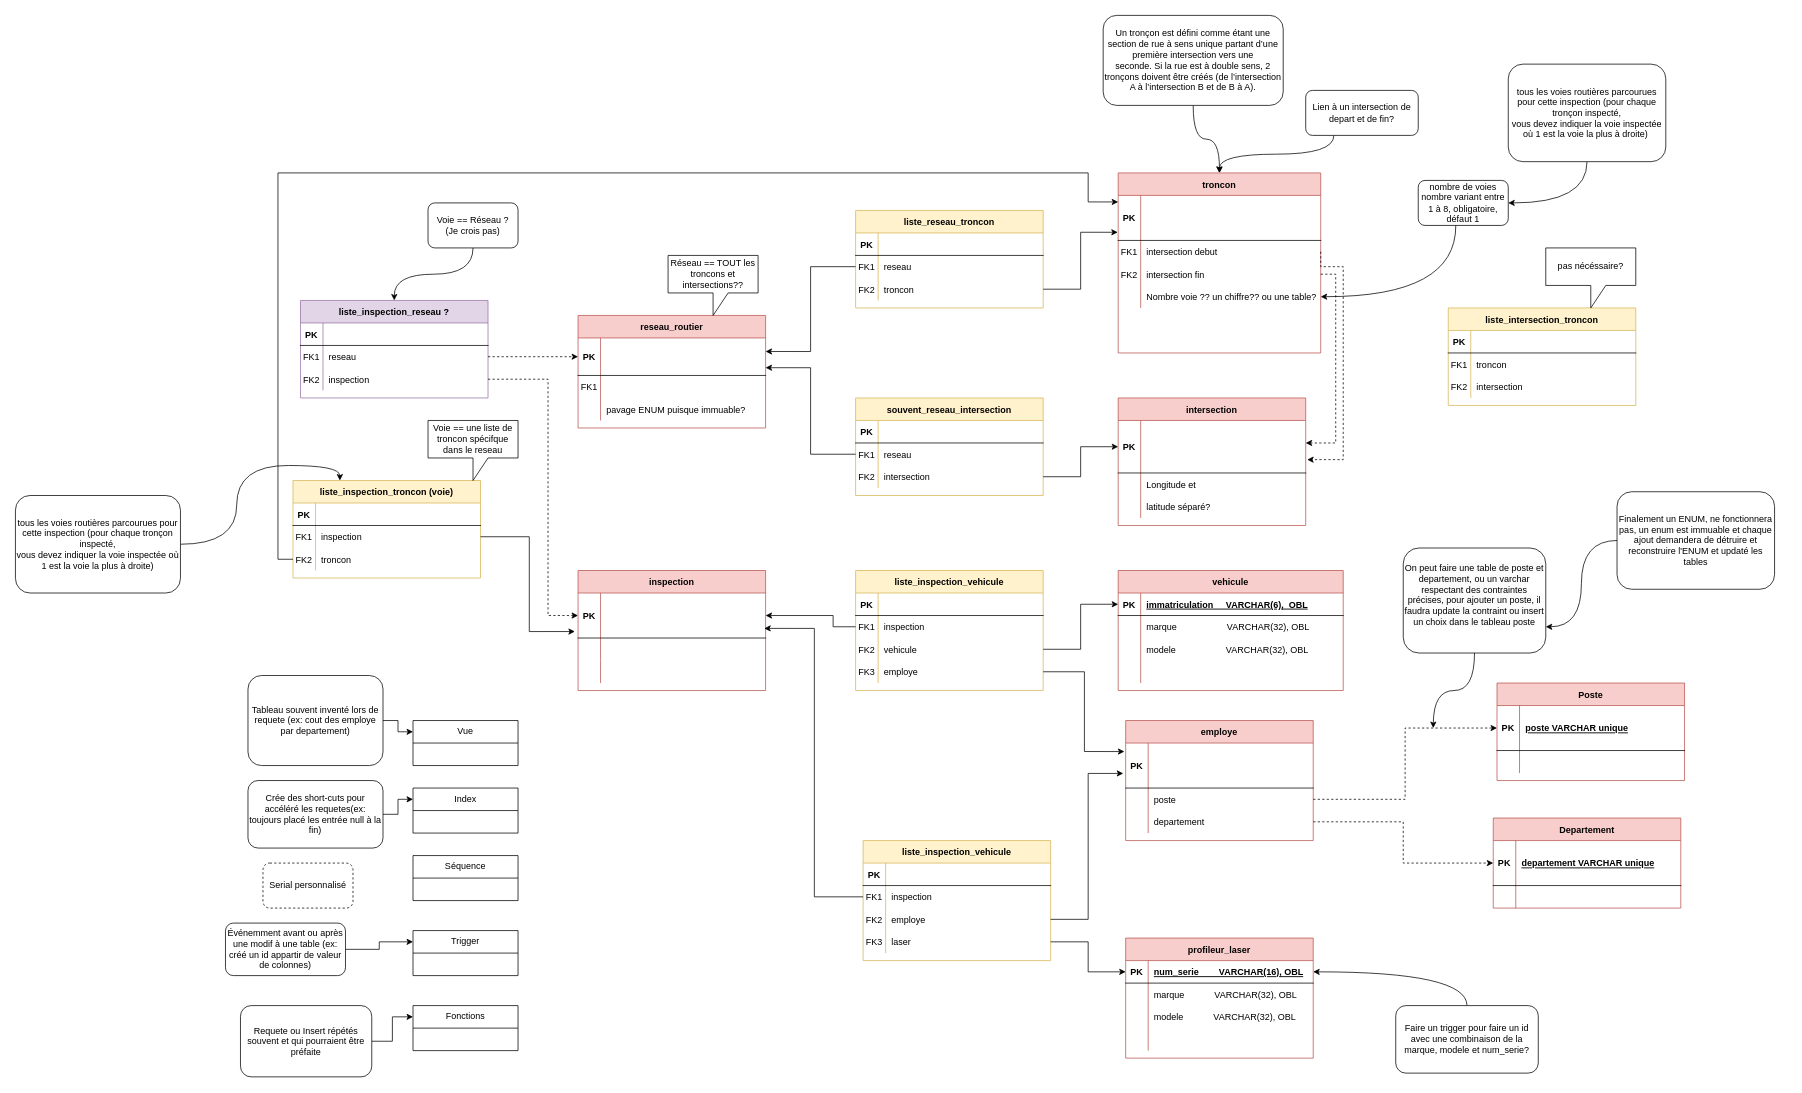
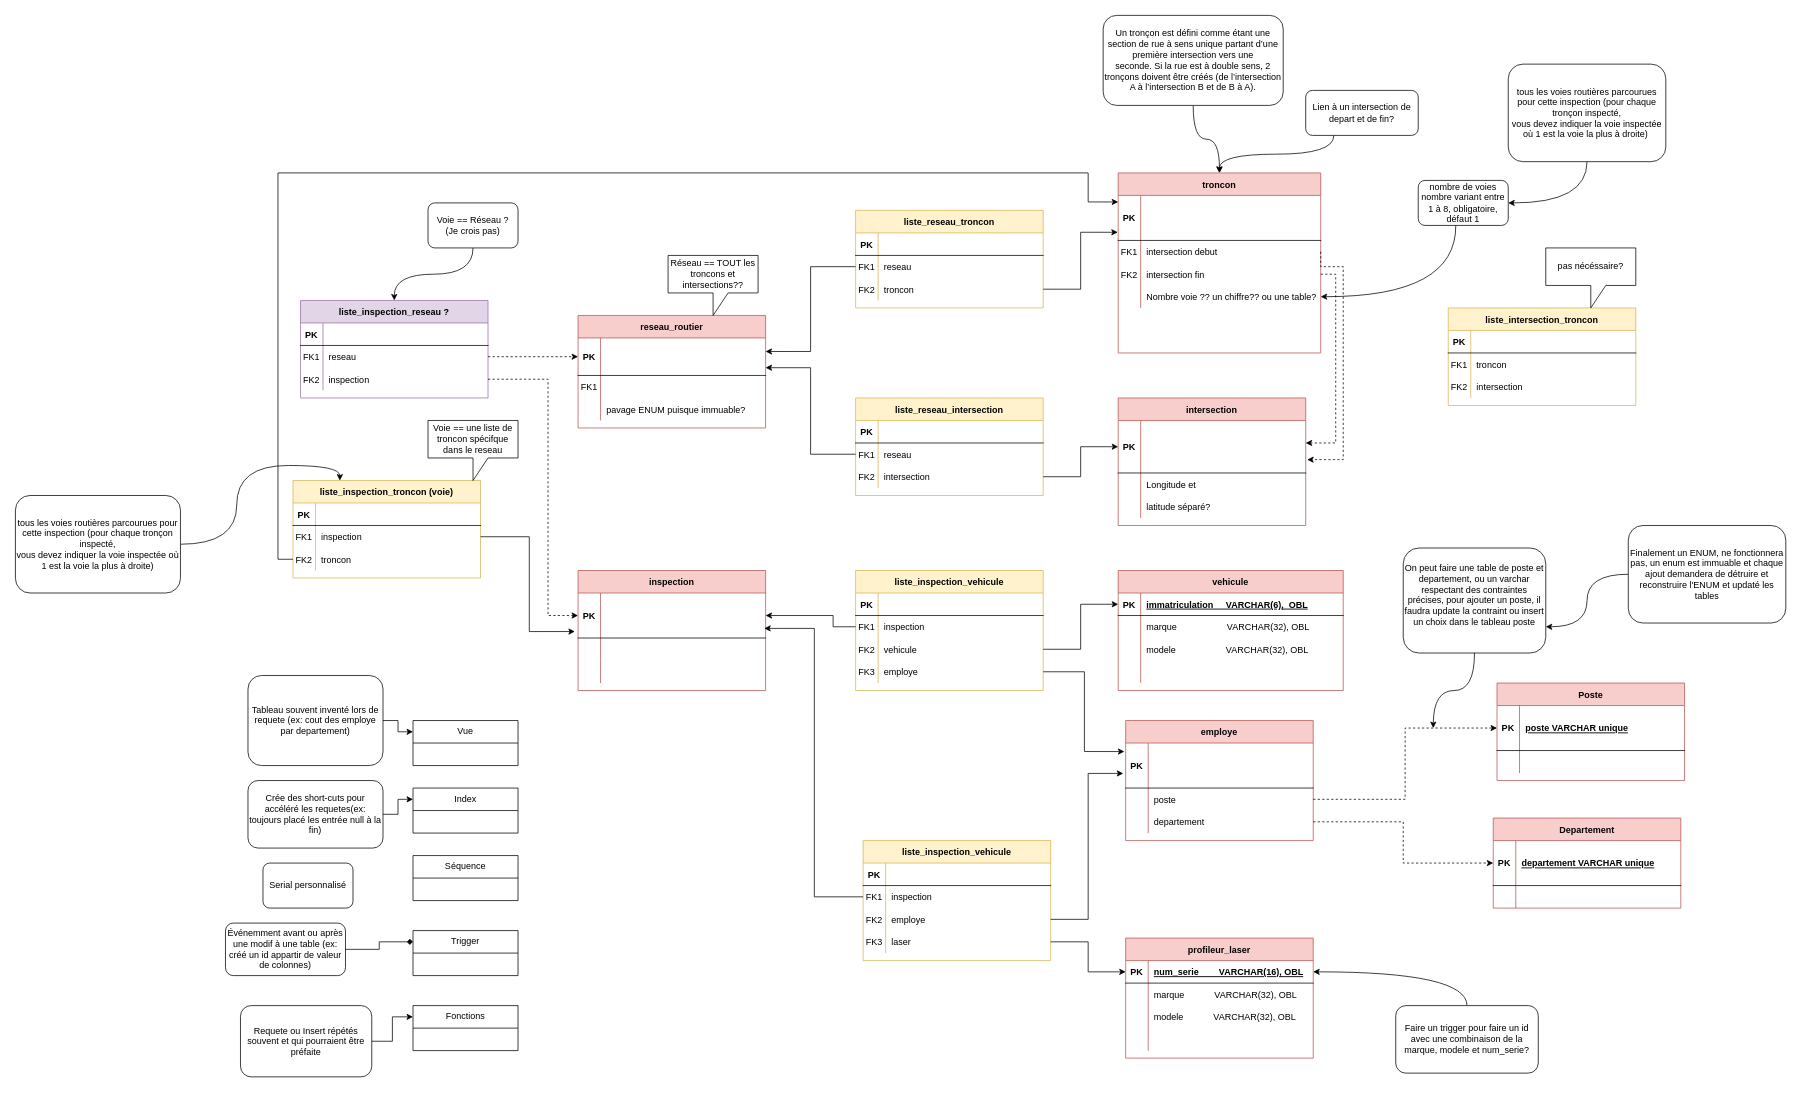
- <mxCell id="61" value="souvent_reseau_intersection" style="shape=table;startSize=30;container=1;collapsible=1;childLayout=tableLayout;fixedRows=1;rowLines=0;fontStyle=1;align=center;resizeLast=1;fillColor=#fff2cc;strokeColor=#d6b656;" vertex="1" parent="1"><mxGeometry x="1140" y="530" width="250" height="130" as="geometry" /></mxCell>
+ <mxCell id="61" value="liste_reseau_intersection" style="shape=table;startSize=30;container=1;collapsible=1;childLayout=tableLayout;fixedRows=1;rowLines=0;fontStyle=1;align=center;resizeLast=1;fillColor=#fff2cc;strokeColor=#d6b656;" vertex="1" parent="1"><mxGeometry x="1140" y="530" width="250" height="130" as="geometry" /></mxCell>
- <mxCell id="207" value="Finalement un ENUM, ne fonctionnera pas, un enum est immuable et chaque ajout demandera de détruire et reconstruire l'ENUM et updaté les tables" style="rounded=1;whiteSpace=wrap;html=1;" vertex="1" parent="1"><mxGeometry x="2155" y="655" width="210" height="130" as="geometry" /></mxCell>
+ <mxCell id="207" value="Finalement un ENUM, ne fonctionnera pas, un enum est immuable et chaque ajout demandera de détruire et reconstruire l'ENUM et updaté les tables" style="rounded=1;whiteSpace=wrap;html=1;" vertex="1" parent="1"><mxGeometry x="2170" y="700" width="210" height="130" as="geometry" /></mxCell>
- <mxCell id="217" value="Serial personnalisé" style="rounded=1;whiteSpace=wrap;html=1;dashed=1;" vertex="1" parent="1"><mxGeometry x="350" y="1150" width="120" height="60" as="geometry" /></mxCell>
+ <mxCell id="217" value="Serial personnalisé" style="rounded=1;whiteSpace=wrap;html=1;" vertex="1" parent="1"><mxGeometry x="350" y="1150" width="120" height="60" as="geometry" /></mxCell>
- <mxCell id="219" style="edgeStyle=orthogonalEdgeStyle;rounded=0;orthogonalLoop=1;jettySize=auto;html=1;entryX=0;entryY=0.25;entryDx=0;entryDy=0;" edge="1" parent="1" source="220" target="218"><mxGeometry relative="1" as="geometry" /></mxCell>
+ <mxCell id="219" style="edgeStyle=orthogonalEdgeStyle;rounded=0;orthogonalLoop=1;jettySize=auto;html=1;entryX=0;entryY=0.25;entryDx=0;entryDy=0;endArrow=diamond;" edge="1" parent="1" source="220" target="218"><mxGeometry relative="1" as="geometry" /></mxCell>
